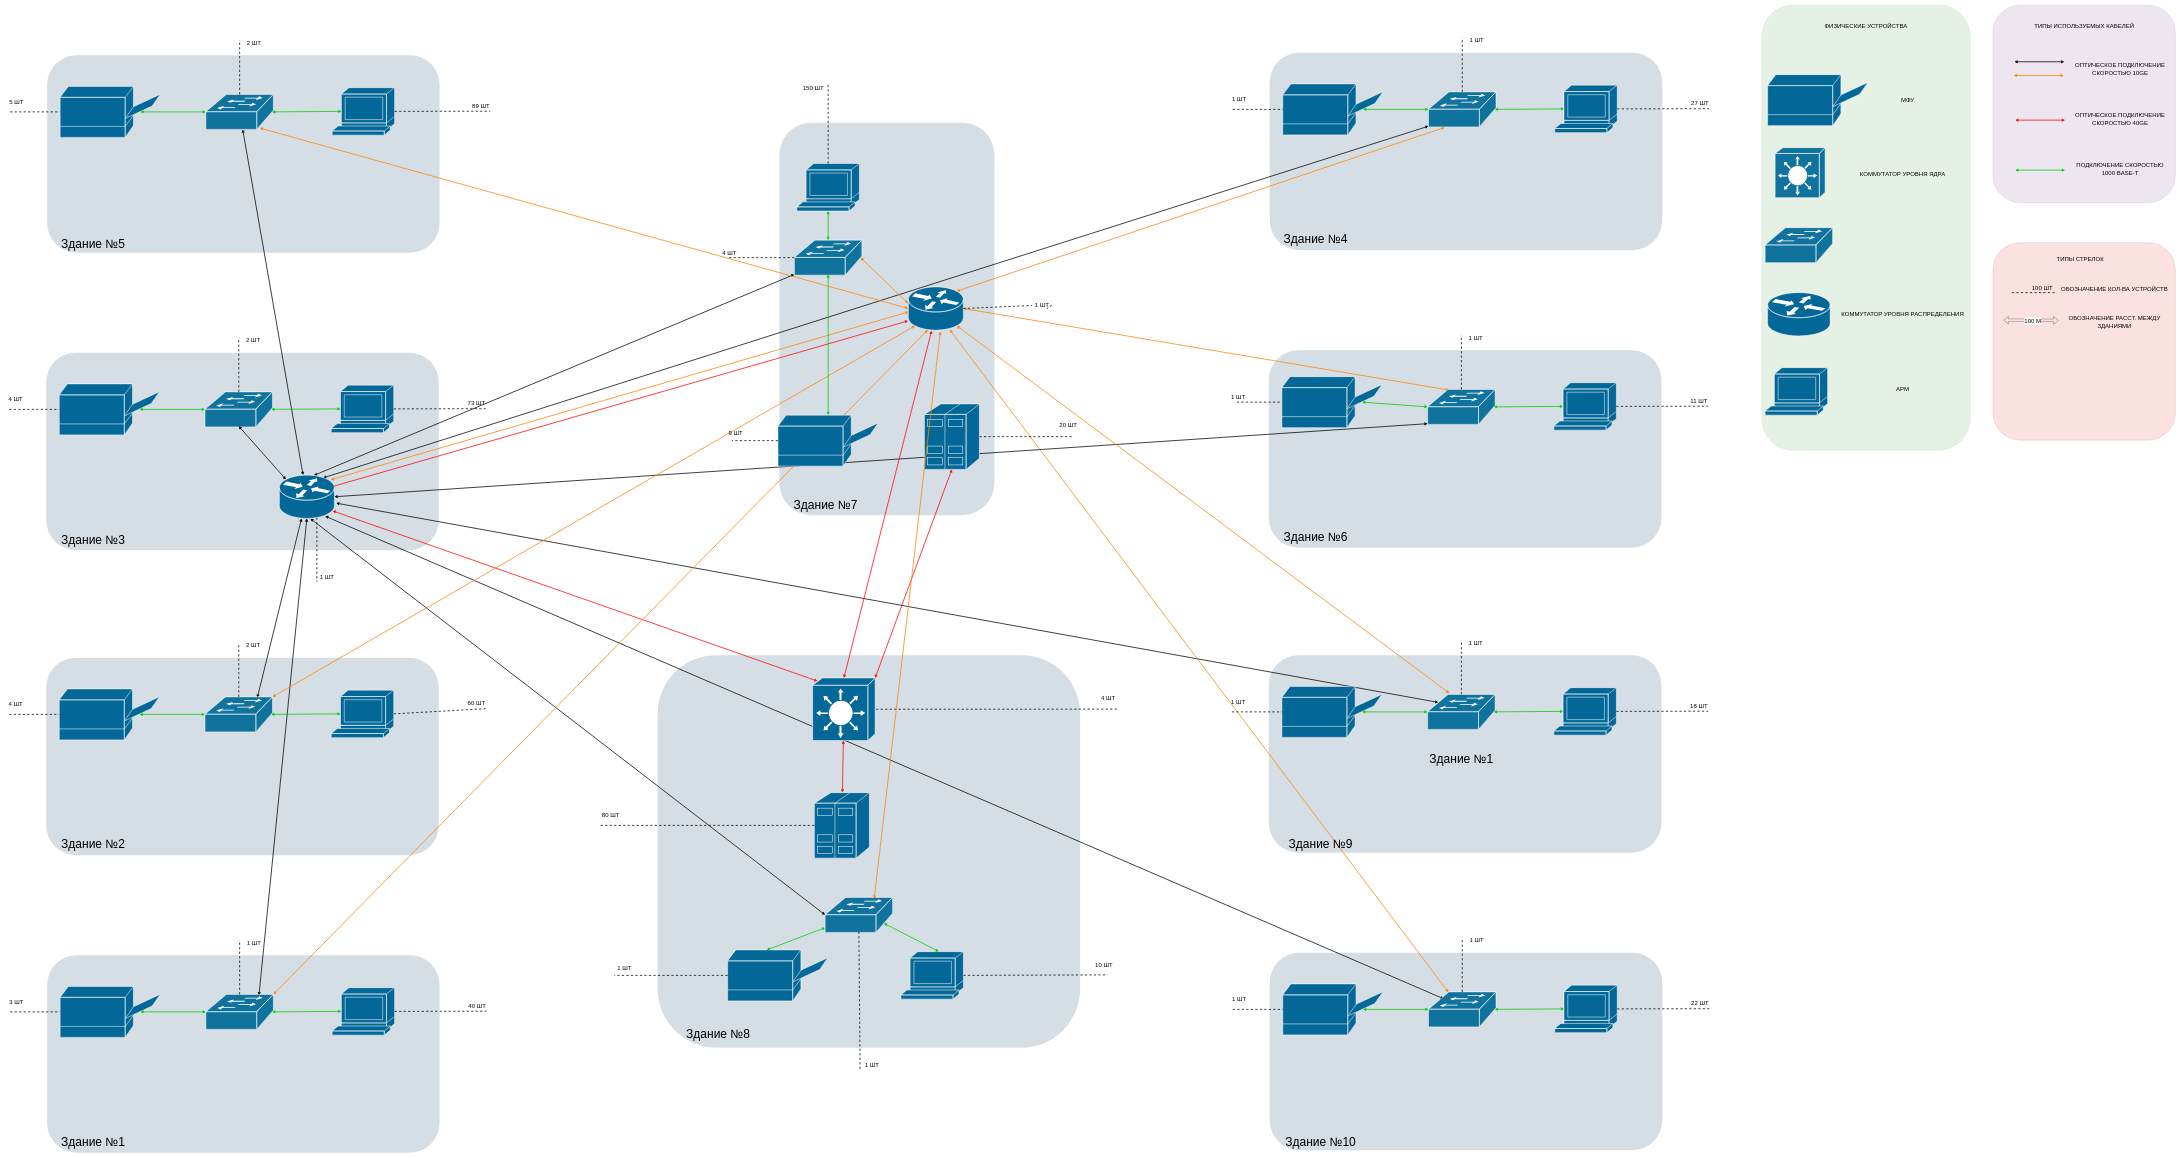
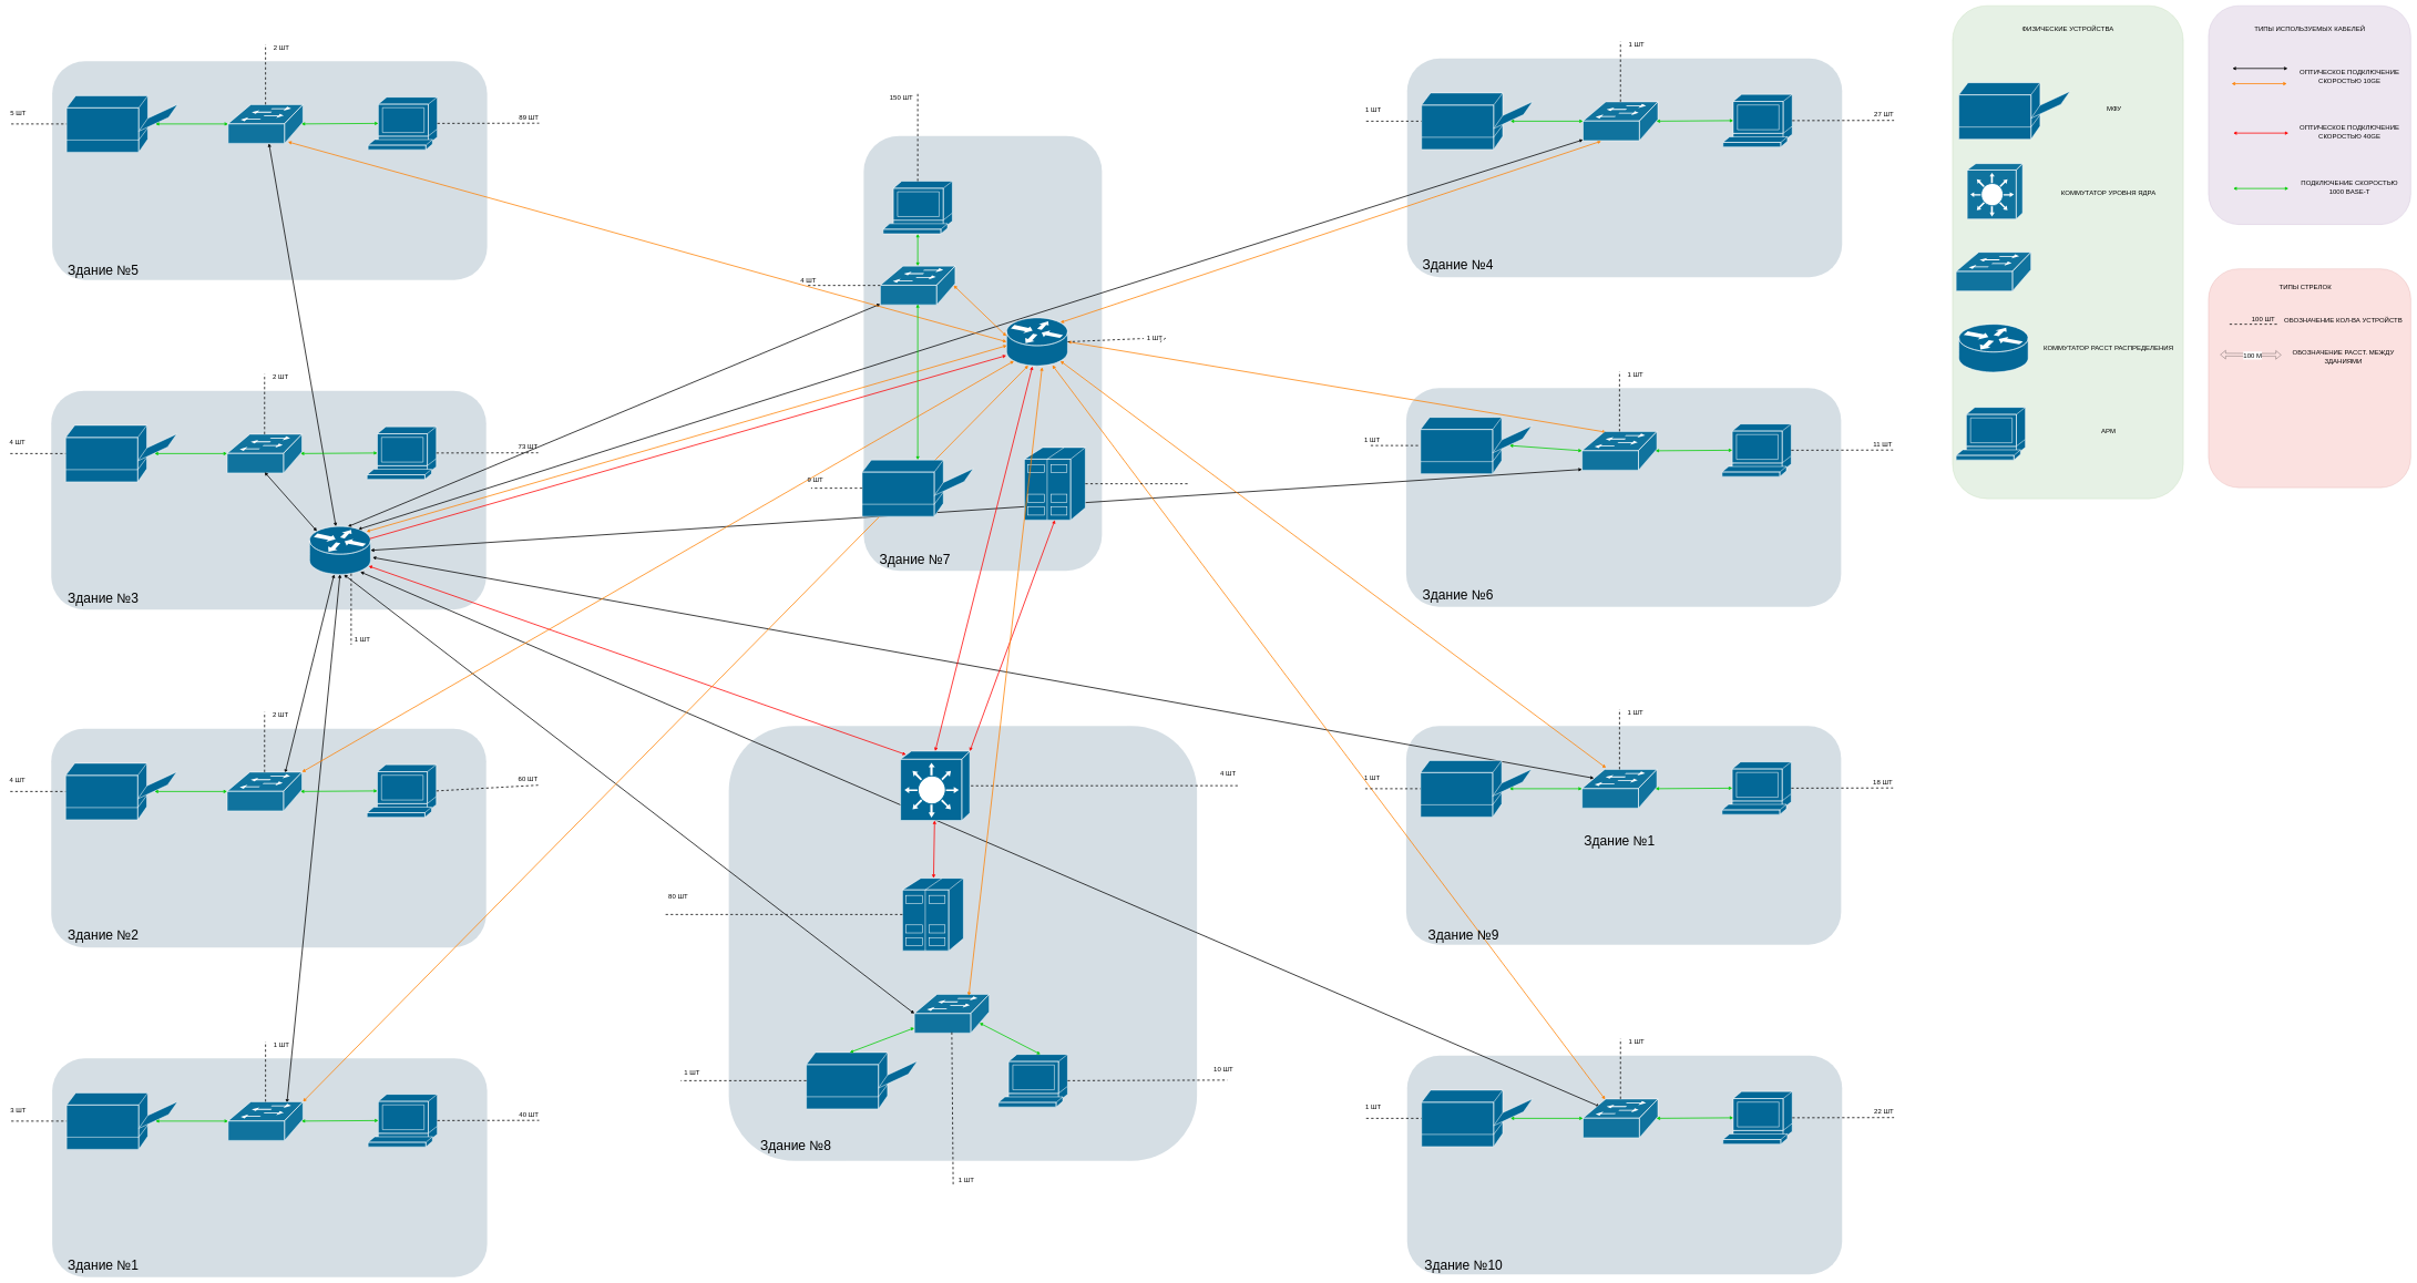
- <mxCell id="40" value="МФУ" style="text;html=1;strokeColor=none;fillColor=none;align=center;verticalAlign=middle;whiteSpace=wrap;rounded=0;fontSize=24;" parent="1" vertex="1"><mxGeometry x="7599" y="385" width="60" height="30" as="geometry" /></mxCell>
+ <mxCell id="40" value="МФУ" style="text;html=1;strokeColor=none;fillColor=none;align=center;verticalAlign=middle;whiteSpace=wrap;rounded=0;fontSize=24;" parent="1" vertex="1"><mxGeometry x="7599" y="375" width="60" height="30" as="geometry" /></mxCell>
- <mxCell id="76" value="89 ШТ" style="text;html=1;align=center;verticalAlign=middle;resizable=0;points=[];autosize=1;strokeColor=none;fillColor=none;fontSize=24;" vertex="1" parent="1"><mxGeometry x="1877" y="403" width="90" height="40" as="geometry" /></mxCell>
+ <mxCell id="76" value="89 ШТ" style="text;html=1;align=center;verticalAlign=middle;resizable=0;points=[];autosize=1;strokeColor=none;fillColor=none;fontSize=24;" vertex="1" parent="1"><mxGeometry x="1862" y="403" width="90" height="40" as="geometry" /></mxCell>
- <mxCell id="42" value="КОММУТАТОР УРОВНЯ РАСПРЕДЕЛЕНИЯ" style="text;html=1;strokeColor=none;fillColor=none;align=center;verticalAlign=middle;whiteSpace=wrap;rounded=0;fontSize=24;" parent="1" vertex="1"><mxGeometry x="7359" y="1241.5" width="500" height="30" as="geometry" /></mxCell>
+ <mxCell id="42" value="КОММУТАТОР РАССТ РАСПРЕДЕЛЕНИЯ" style="text;html=1;strokeColor=none;fillColor=none;align=center;verticalAlign=middle;whiteSpace=wrap;rounded=0;fontSize=24;" parent="1" vertex="1"><mxGeometry x="7359" y="1241.5" width="500" height="30" as="geometry" /></mxCell>
- <mxCell id="180" value="20 ШТ" style="text;html=1;align=center;verticalAlign=middle;resizable=0;points=[];autosize=1;strokeColor=none;fillColor=none;fontSize=24;" vertex="1" parent="1"><mxGeometry x="4226" y="1680" width="90" height="40" as="geometry" /></mxCell>
- <mxCell id="167" value="80 ШТ" style="text;html=1;align=center;verticalAlign=middle;resizable=0;points=[];autosize=1;strokeColor=none;fillColor=none;fontSize=24;" vertex="1" parent="1"><mxGeometry x="2396" y="3240" width="90" height="40" as="geometry" /></mxCell>
+ <mxCell id="167" value="80 ШТ" style="text;html=1;align=center;verticalAlign=middle;resizable=0;points=[];autosize=1;strokeColor=none;fillColor=none;fontSize=24;" vertex="1" parent="1"><mxGeometry x="2401" y="3215" width="90" height="40" as="geometry" /></mxCell>
